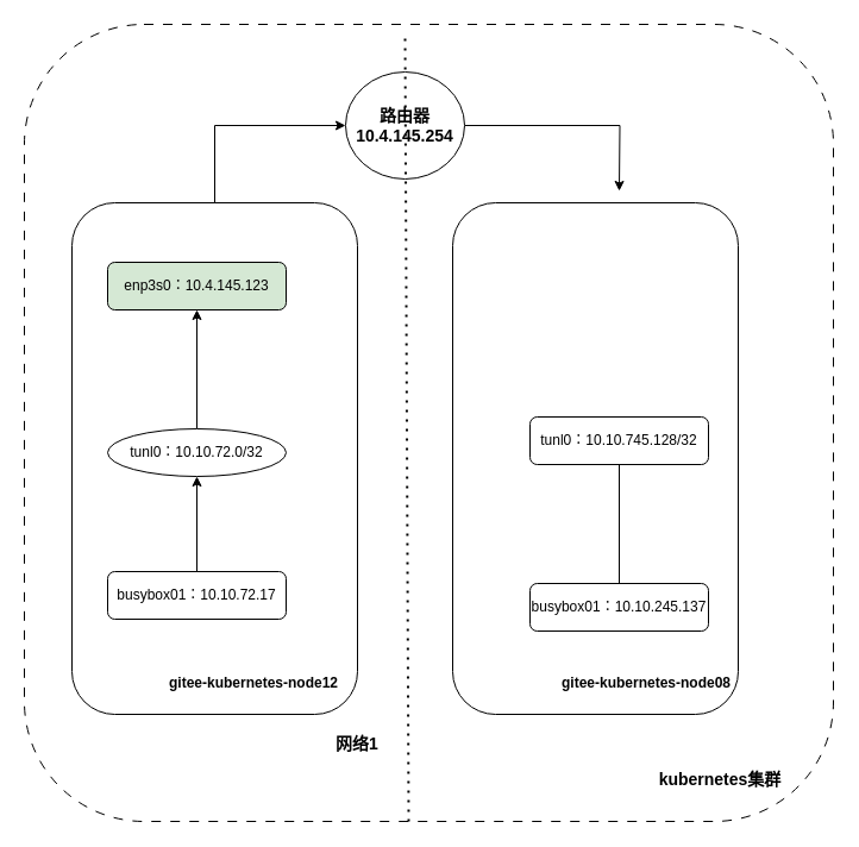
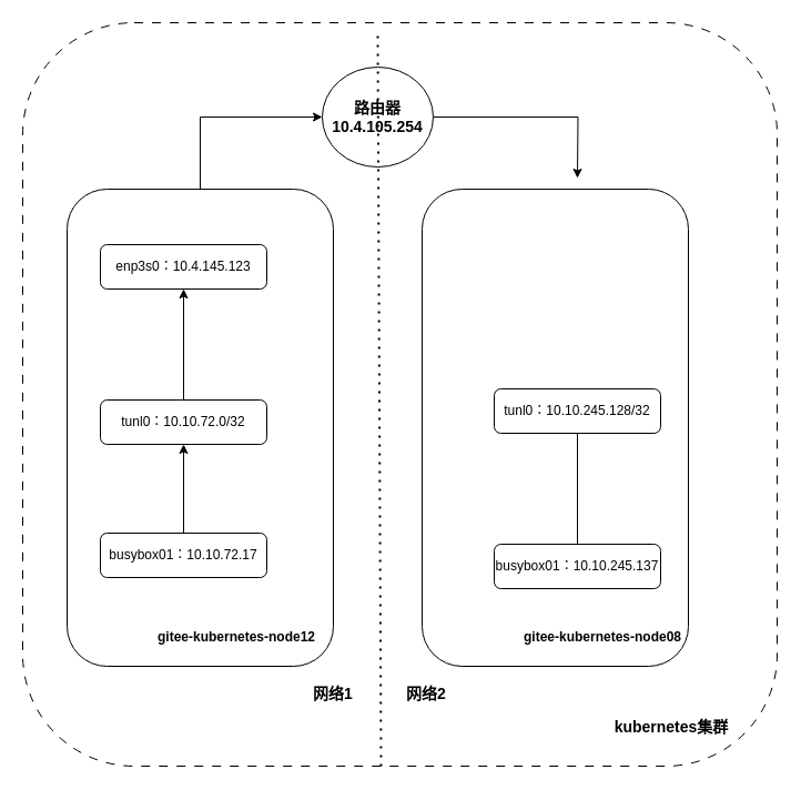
- <mxCell id="15" value="路由器&lt;br&gt;10.4.145.254" style="text;html=1;strokeColor=none;fillColor=none;align=center;verticalAlign=middle;whiteSpace=wrap;rounded=0;fontSize=14;fontStyle=1" parent="1" vertex="1"><mxGeometry x="310" y="90" width="60" height="30" as="geometry" /></mxCell>
+ <mxCell id="15" value="路由器&lt;br&gt;10.4.105.254" style="text;html=1;strokeColor=none;fillColor=none;align=center;verticalAlign=middle;whiteSpace=wrap;rounded=0;fontSize=14;fontStyle=1" parent="1" vertex="1"><mxGeometry x="310" y="90" width="60" height="30" as="geometry" /></mxCell>
- <mxCell id="14" value="enp3s0：10.4.145.123" style="rounded=1;whiteSpace=wrap;html=1;fillColor=#d5e8d4;" parent="1" vertex="1"><mxGeometry x="90" y="220" width="150" height="40" as="geometry" /></mxCell>
+ <mxCell id="14" value="enp3s0：10.4.145.123" style="rounded=1;whiteSpace=wrap;html=1;" parent="1" vertex="1"><mxGeometry x="90" y="220" width="150" height="40" as="geometry" /></mxCell>
- <mxCell id="18" value="tunl0：10.10.745.128/32" style="rounded=1;whiteSpace=wrap;html=1;" parent="1" vertex="1"><mxGeometry x="445" y="350" width="150" height="40" as="geometry" /></mxCell>
+ <mxCell id="18" value="tunl0：10.10.245.128/32" style="rounded=1;whiteSpace=wrap;html=1;" parent="1" vertex="1"><mxGeometry x="445" y="350" width="150" height="40" as="geometry" /></mxCell>
- <mxCell id="17" value="tunl0：10.10.72.0/32" style="ellipse;whiteSpace=wrap;html=1;" parent="1" vertex="1"><mxGeometry x="90" y="360" width="150" height="40" as="geometry" /></mxCell>
+ <mxCell id="17" value="tunl0：10.10.72.0/32" style="rounded=1;whiteSpace=wrap;html=1;" parent="1" vertex="1"><mxGeometry x="90" y="360" width="150" height="40" as="geometry" /></mxCell>
+ <mxCell id="10" value="网络2" style="text;html=1;strokeColor=none;fillColor=none;align=center;verticalAlign=middle;whiteSpace=wrap;rounded=0;fontSize=14;fontStyle=1" parent="1" vertex="1"><mxGeometry x="354" y="610" width="60" height="30" as="geometry" /></mxCell>
